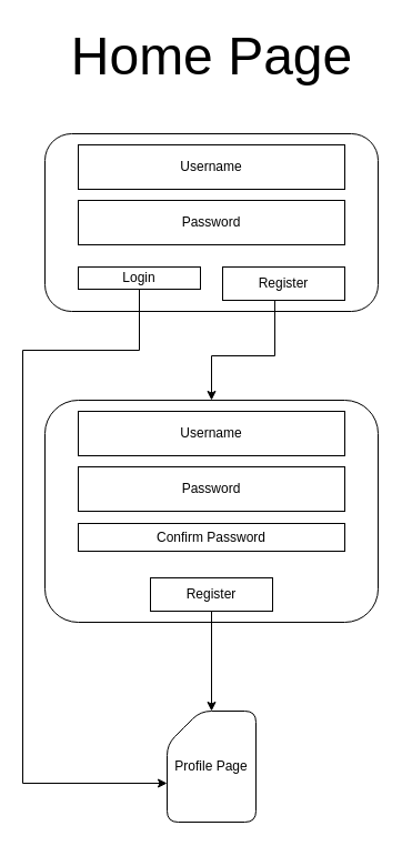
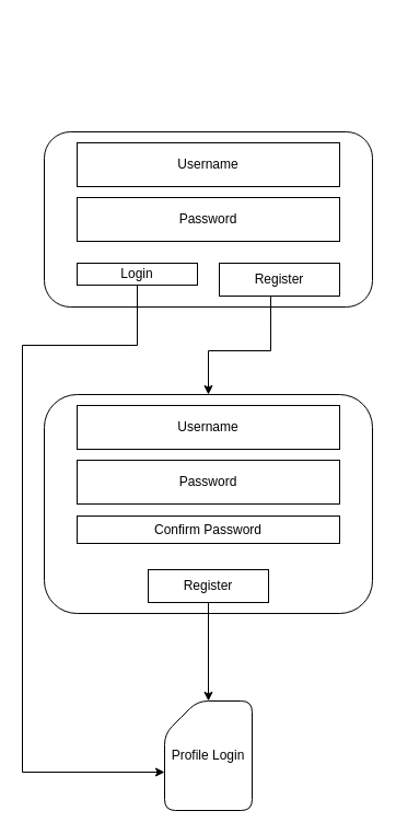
- <mxCell id="16" value="Home Page" style="text;html=1;align=center;verticalAlign=middle;resizable=0;points=[];autosize=1;strokeColor=none;fillColor=none;fontSize=48;" vertex="1" parent="1"><mxGeometry x="55" y="20" width="270" height="60" as="geometry" /></mxCell>
- <mxCell id="15" value="Profile Page" style="shape=card;whiteSpace=wrap;html=1;rounded=1;fillColor=none;" vertex="1" parent="1"><mxGeometry x="150" y="640" width="80" height="100" as="geometry" /></mxCell>
+ <mxCell id="15" value="Profile Login" style="shape=card;whiteSpace=wrap;html=1;rounded=1;fillColor=none;" vertex="1" parent="1"><mxGeometry x="150" y="640" width="80" height="100" as="geometry" /></mxCell>
